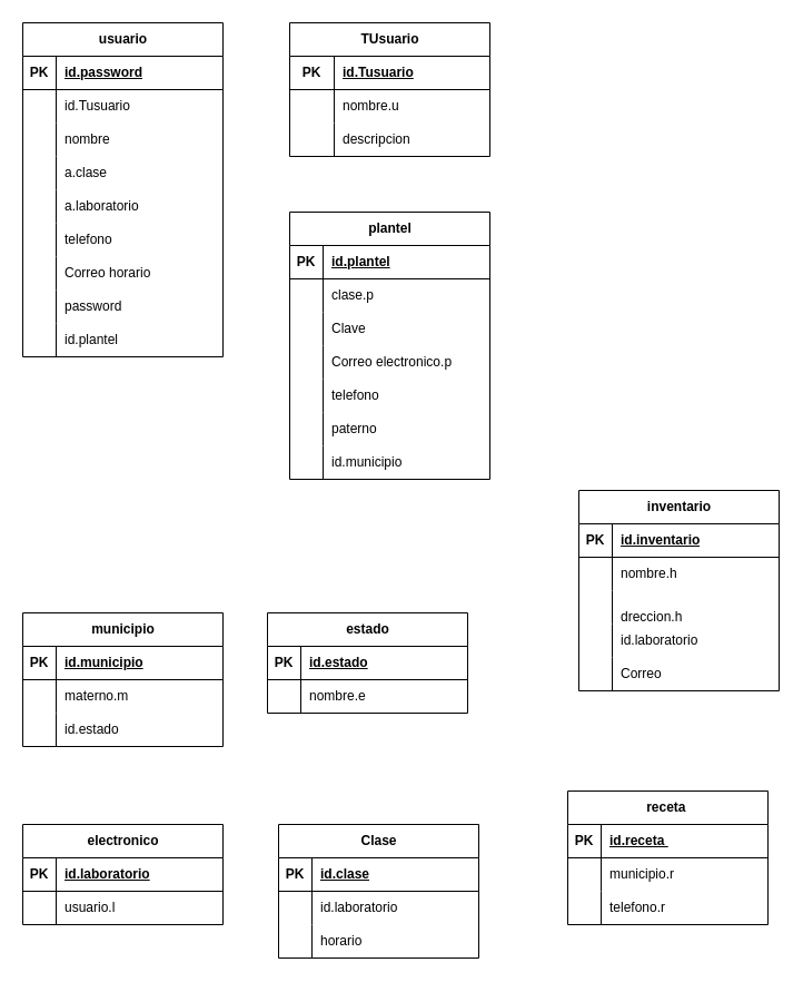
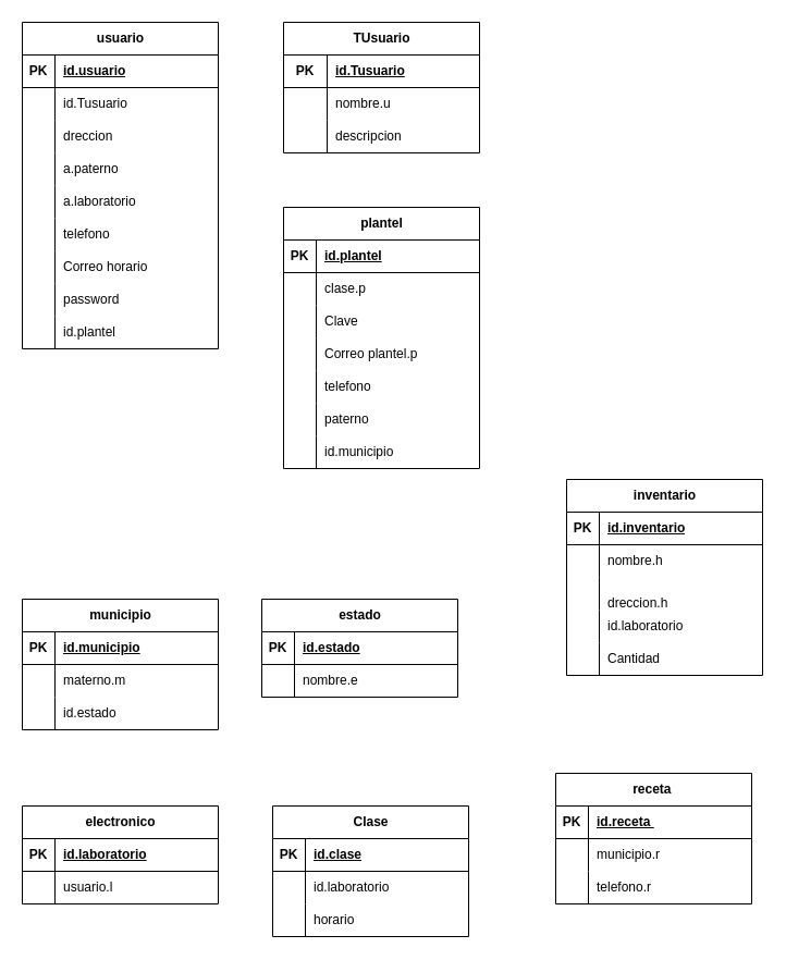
- <mxCell id="70" value="&lt;font style=&quot;vertical-align: inherit;&quot;&gt;&lt;font style=&quot;vertical-align: inherit;&quot;&gt;id.password&lt;/font&gt;&lt;/font&gt;" style="shape=partialRectangle;connectable=0;fillColor=none;top=0;left=0;bottom=0;right=0;align=left;spacingLeft=6;fontStyle=5;overflow=hidden;whiteSpace=wrap;html=1;" parent="68" vertex="1"><mxGeometry x="30" width="150" height="30" as="geometry"><mxRectangle width="150" height="30" as="alternateBounds" /></mxGeometry></mxCell>
+ <mxCell id="70" value="&lt;font style=&quot;vertical-align: inherit;&quot;&gt;&lt;font style=&quot;vertical-align: inherit;&quot;&gt;id.usuario&lt;/font&gt;&lt;/font&gt;" style="shape=partialRectangle;connectable=0;fillColor=none;top=0;left=0;bottom=0;right=0;align=left;spacingLeft=6;fontStyle=5;overflow=hidden;whiteSpace=wrap;html=1;" parent="68" vertex="1"><mxGeometry x="30" width="150" height="30" as="geometry"><mxRectangle width="150" height="30" as="alternateBounds" /></mxGeometry></mxCell>
- <mxCell id="76" value="&lt;font style=&quot;vertical-align: inherit;&quot;&gt;&lt;font style=&quot;vertical-align: inherit;&quot;&gt;nombre&amp;nbsp;&lt;/font&gt;&lt;/font&gt;" style="shape=partialRectangle;connectable=0;fillColor=none;top=0;left=0;bottom=0;right=0;align=left;spacingLeft=6;overflow=hidden;whiteSpace=wrap;html=1;" parent="74" vertex="1"><mxGeometry x="30" width="150" height="30" as="geometry"><mxRectangle width="150" height="30" as="alternateBounds" /></mxGeometry></mxCell>
+ <mxCell id="76" value="&lt;font style=&quot;vertical-align: inherit;&quot;&gt;&lt;font style=&quot;vertical-align: inherit;&quot;&gt;dreccion&amp;nbsp;&lt;/font&gt;&lt;/font&gt;" style="shape=partialRectangle;connectable=0;fillColor=none;top=0;left=0;bottom=0;right=0;align=left;spacingLeft=6;overflow=hidden;whiteSpace=wrap;html=1;" parent="74" vertex="1"><mxGeometry x="30" width="150" height="30" as="geometry"><mxRectangle width="150" height="30" as="alternateBounds" /></mxGeometry></mxCell>
- <mxCell id="79" value="&lt;font style=&quot;vertical-align: inherit;&quot;&gt;&lt;font style=&quot;vertical-align: inherit;&quot;&gt;a.clase&lt;/font&gt;&lt;/font&gt;" style="shape=partialRectangle;connectable=0;fillColor=none;top=0;left=0;bottom=0;right=0;align=left;spacingLeft=6;overflow=hidden;whiteSpace=wrap;html=1;" parent="77" vertex="1"><mxGeometry x="30" width="150" height="30" as="geometry"><mxRectangle width="150" height="30" as="alternateBounds" /></mxGeometry></mxCell>
+ <mxCell id="79" value="&lt;font style=&quot;vertical-align: inherit;&quot;&gt;&lt;font style=&quot;vertical-align: inherit;&quot;&gt;a.paterno&lt;/font&gt;&lt;/font&gt;" style="shape=partialRectangle;connectable=0;fillColor=none;top=0;left=0;bottom=0;right=0;align=left;spacingLeft=6;overflow=hidden;whiteSpace=wrap;html=1;" parent="77" vertex="1"><mxGeometry x="30" width="150" height="30" as="geometry"><mxRectangle width="150" height="30" as="alternateBounds" /></mxGeometry></mxCell>
- <mxCell id="47" value="&lt;font style=&quot;vertical-align: inherit;&quot;&gt;&lt;font style=&quot;vertical-align: inherit;&quot;&gt;Correo electronico.p&lt;/font&gt;&lt;/font&gt;" style="shape=partialRectangle;connectable=0;fillColor=none;top=0;left=0;bottom=0;right=0;align=left;spacingLeft=6;overflow=hidden;whiteSpace=wrap;html=1;" parent="45" vertex="1"><mxGeometry x="30" width="150" height="30" as="geometry"><mxRectangle width="150" height="30" as="alternateBounds" /></mxGeometry></mxCell>
+ <mxCell id="47" value="&lt;font style=&quot;vertical-align: inherit;&quot;&gt;&lt;font style=&quot;vertical-align: inherit;&quot;&gt;Correo plantel.p&lt;/font&gt;&lt;/font&gt;" style="shape=partialRectangle;connectable=0;fillColor=none;top=0;left=0;bottom=0;right=0;align=left;spacingLeft=6;overflow=hidden;whiteSpace=wrap;html=1;" parent="45" vertex="1"><mxGeometry x="30" width="150" height="30" as="geometry"><mxRectangle width="150" height="30" as="alternateBounds" /></mxGeometry></mxCell>
- <mxCell id="24" value="&lt;font style=&quot;vertical-align: inherit;&quot;&gt;&lt;font style=&quot;vertical-align: inherit;&quot;&gt;Correo&lt;/font&gt;&lt;/font&gt;" style="shape=partialRectangle;connectable=0;fillColor=none;top=0;left=0;bottom=0;right=0;align=left;spacingLeft=6;overflow=hidden;whiteSpace=wrap;html=1;" parent="22" vertex="1"><mxGeometry x="30" width="150" height="30" as="geometry"><mxRectangle width="150" height="30" as="alternateBounds" /></mxGeometry></mxCell>
+ <mxCell id="24" value="&lt;font style=&quot;vertical-align: inherit;&quot;&gt;&lt;font style=&quot;vertical-align: inherit;&quot;&gt;Cantidad&lt;/font&gt;&lt;/font&gt;" style="shape=partialRectangle;connectable=0;fillColor=none;top=0;left=0;bottom=0;right=0;align=left;spacingLeft=6;overflow=hidden;whiteSpace=wrap;html=1;" parent="22" vertex="1"><mxGeometry x="30" width="150" height="30" as="geometry"><mxRectangle width="150" height="30" as="alternateBounds" /></mxGeometry></mxCell>
